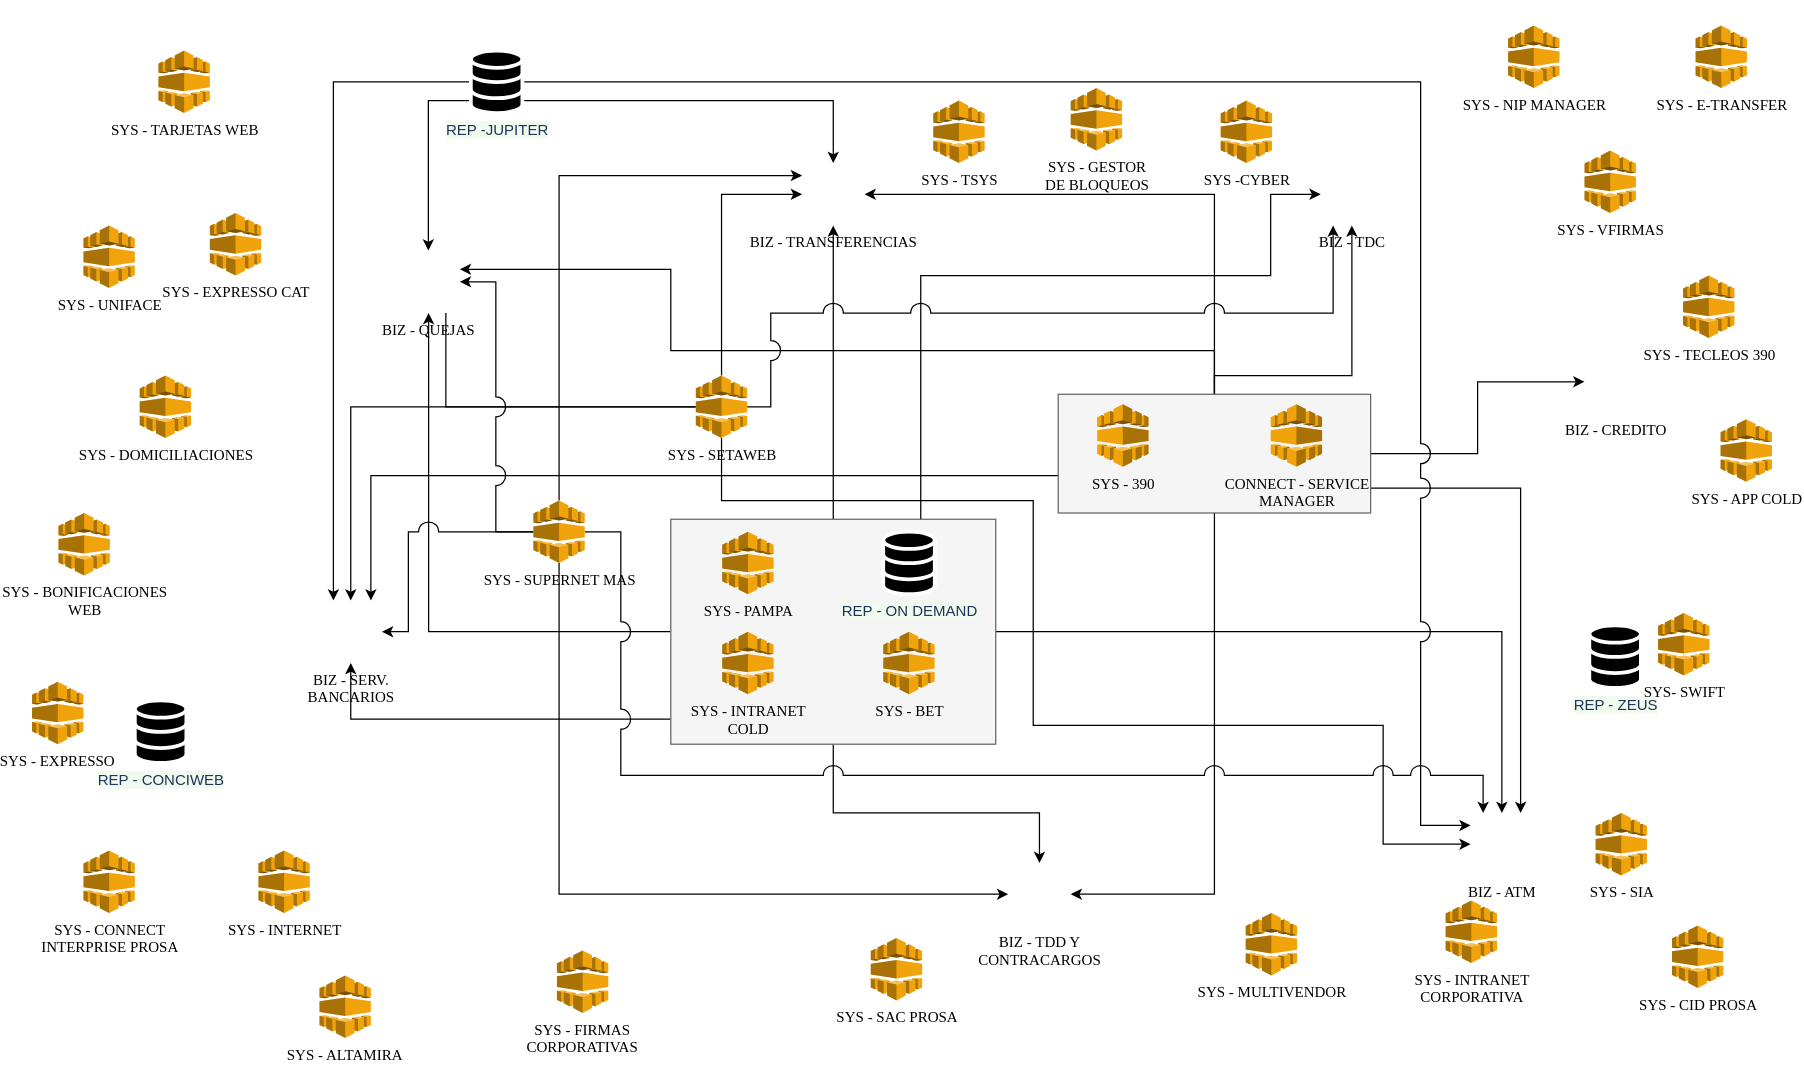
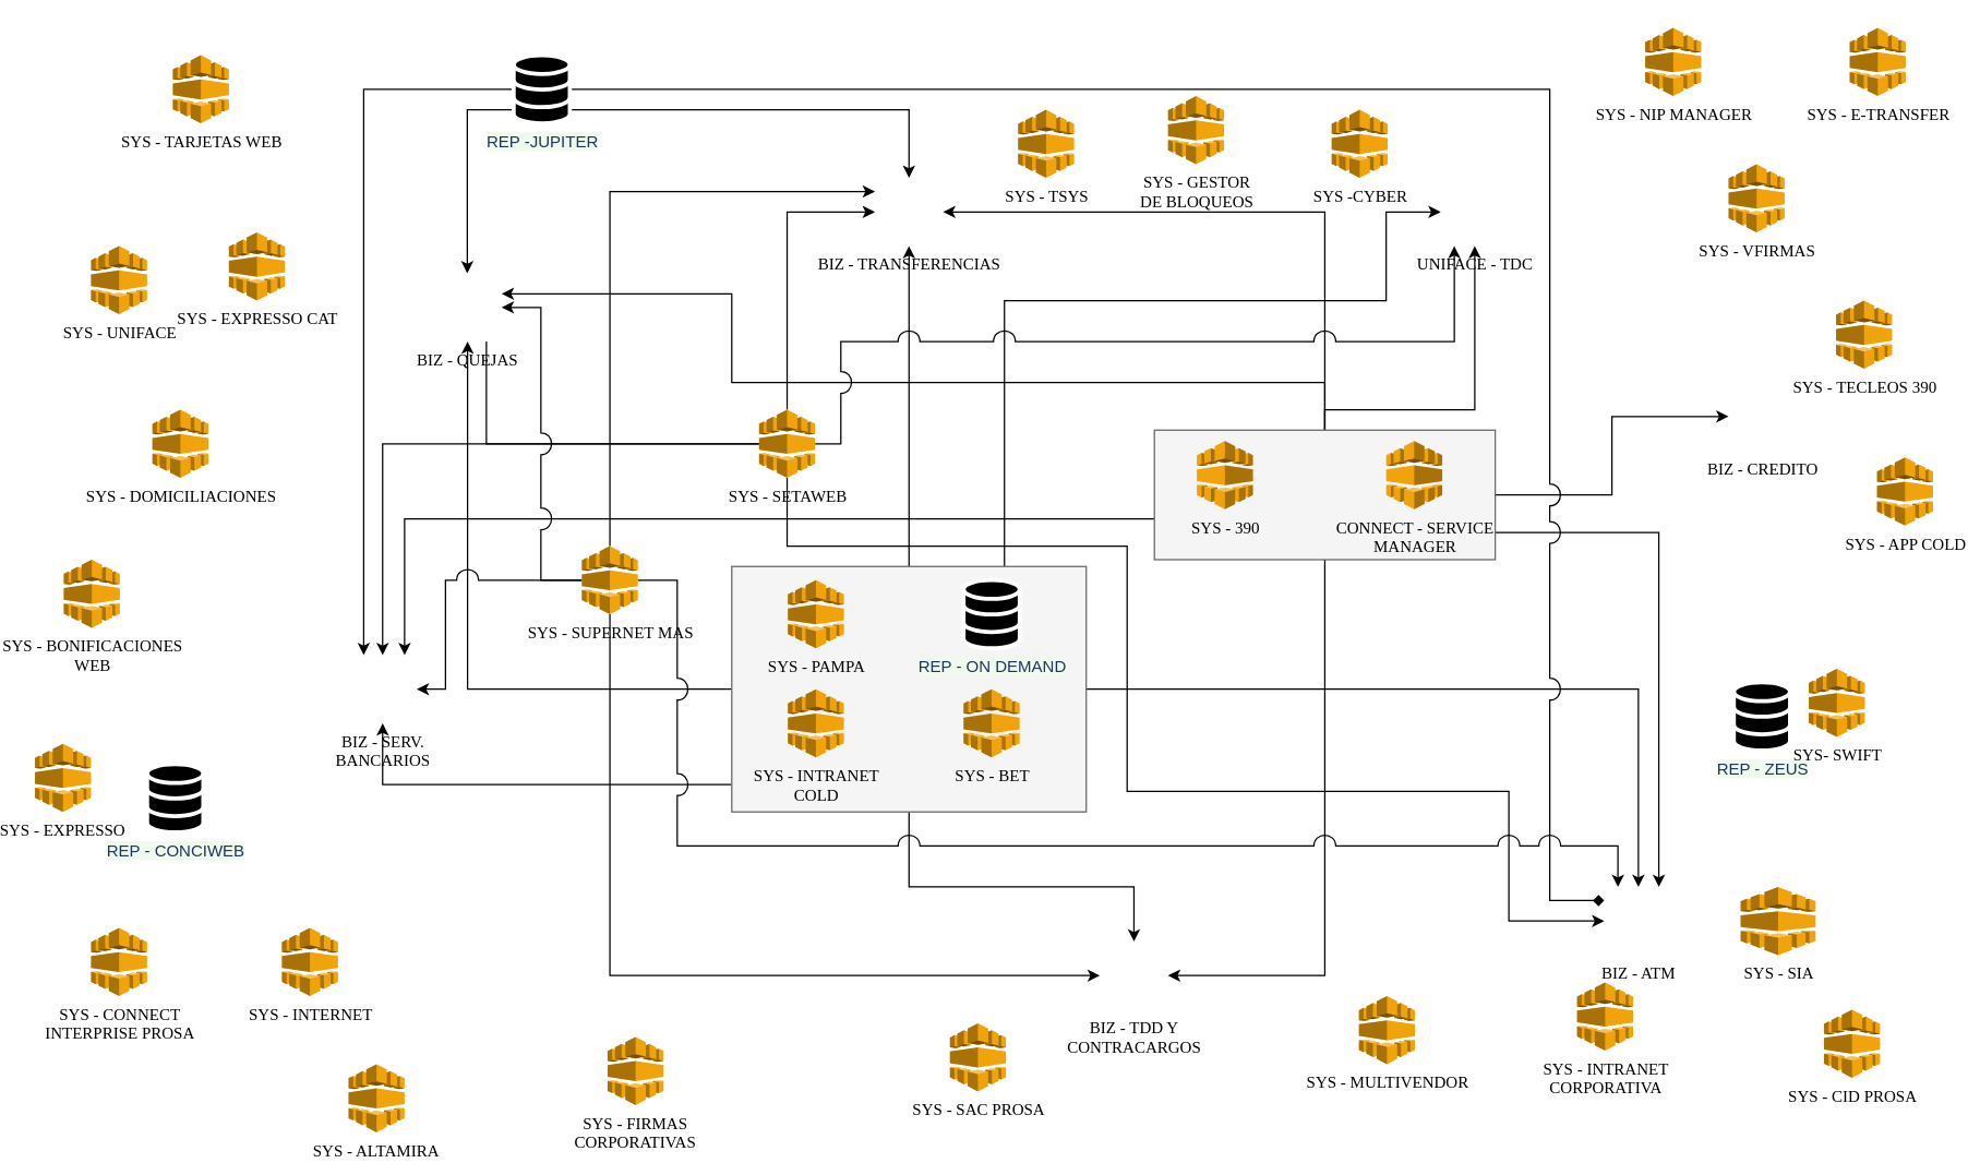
- <mxCell id="11" value="BIZ - TDC" style="shape=image;html=1;verticalAlign=top;verticalLabelPosition=bottom;labelBackgroundColor=none;imageAspect=0;aspect=fixed;image=https://cdn1.iconfinder.com/data/icons/business-488/128/17-128.png;strokeWidth=1;fillColor=#FFFF00;labelPosition=center;align=center;fontFamily=Verdana;sketch=0;fillOpacity=100;" parent="1" vertex="1"><mxGeometry x="1052" y="130" width="50" height="50" as="geometry" /></mxCell>
+ <mxCell id="11" value="UNIFACE - TDC" style="shape=image;html=1;verticalAlign=top;verticalLabelPosition=bottom;labelBackgroundColor=none;imageAspect=0;aspect=fixed;image=https://cdn1.iconfinder.com/data/icons/business-488/128/17-128.png;strokeWidth=1;fillColor=#FFFF00;labelPosition=center;align=center;fontFamily=Verdana;sketch=0;fillOpacity=100;" parent="1" vertex="1"><mxGeometry x="1052" y="130" width="50" height="50" as="geometry" /></mxCell>
- <mxCell id="28" style="edgeStyle=orthogonalEdgeStyle;rounded=0;jumpStyle=arc;jumpSize=16;orthogonalLoop=1;jettySize=auto;html=1;endSize=6;" edge="1" parent="1" source="29" target="12"><mxGeometry relative="1" as="geometry"><Array as="points"><mxPoint x="1132" y="65" /><mxPoint x="1132" y="660" /></Array></mxGeometry></mxCell>
+ <mxCell id="28" style="edgeStyle=orthogonalEdgeStyle;rounded=0;jumpStyle=arc;jumpSize=16;orthogonalLoop=1;jettySize=auto;html=1;endSize=6;endArrow=diamond;" edge="1" parent="1" source="29" target="12"><mxGeometry relative="1" as="geometry"><Array as="points"><mxPoint x="1132" y="65" /><mxPoint x="1132" y="660" /></Array></mxGeometry></mxCell>
- <mxCell id="16" value="SYS - SIA" style="outlineConnect=0;dashed=0;verticalLabelPosition=bottom;verticalAlign=top;align=center;html=1;shape=mxgraph.aws3.elastic_transcoder;fillColor=#f0a30a;aspect=fixed;strokeColor=#BD7000;labelBackgroundColor=none;fontFamily=Verdana;labelPosition=center;fontSize=12;" parent="1" vertex="1"><mxGeometry x="1272" y="650" width="41.13" height="50" as="geometry" /></mxCell>
+ <mxCell id="16" value="SYS - SIA" style="outlineConnect=0;dashed=0;verticalLabelPosition=bottom;verticalAlign=top;align=center;html=1;shape=mxgraph.aws3.elastic_transcoder;fillColor=#f0a30a;aspect=fixed;strokeColor=#BD7000;labelBackgroundColor=none;fontFamily=Verdana;labelPosition=center;fontSize=12;" parent="1" vertex="1"><mxGeometry x="1272" y="650" width="55" height="50" as="geometry" /></mxCell>
